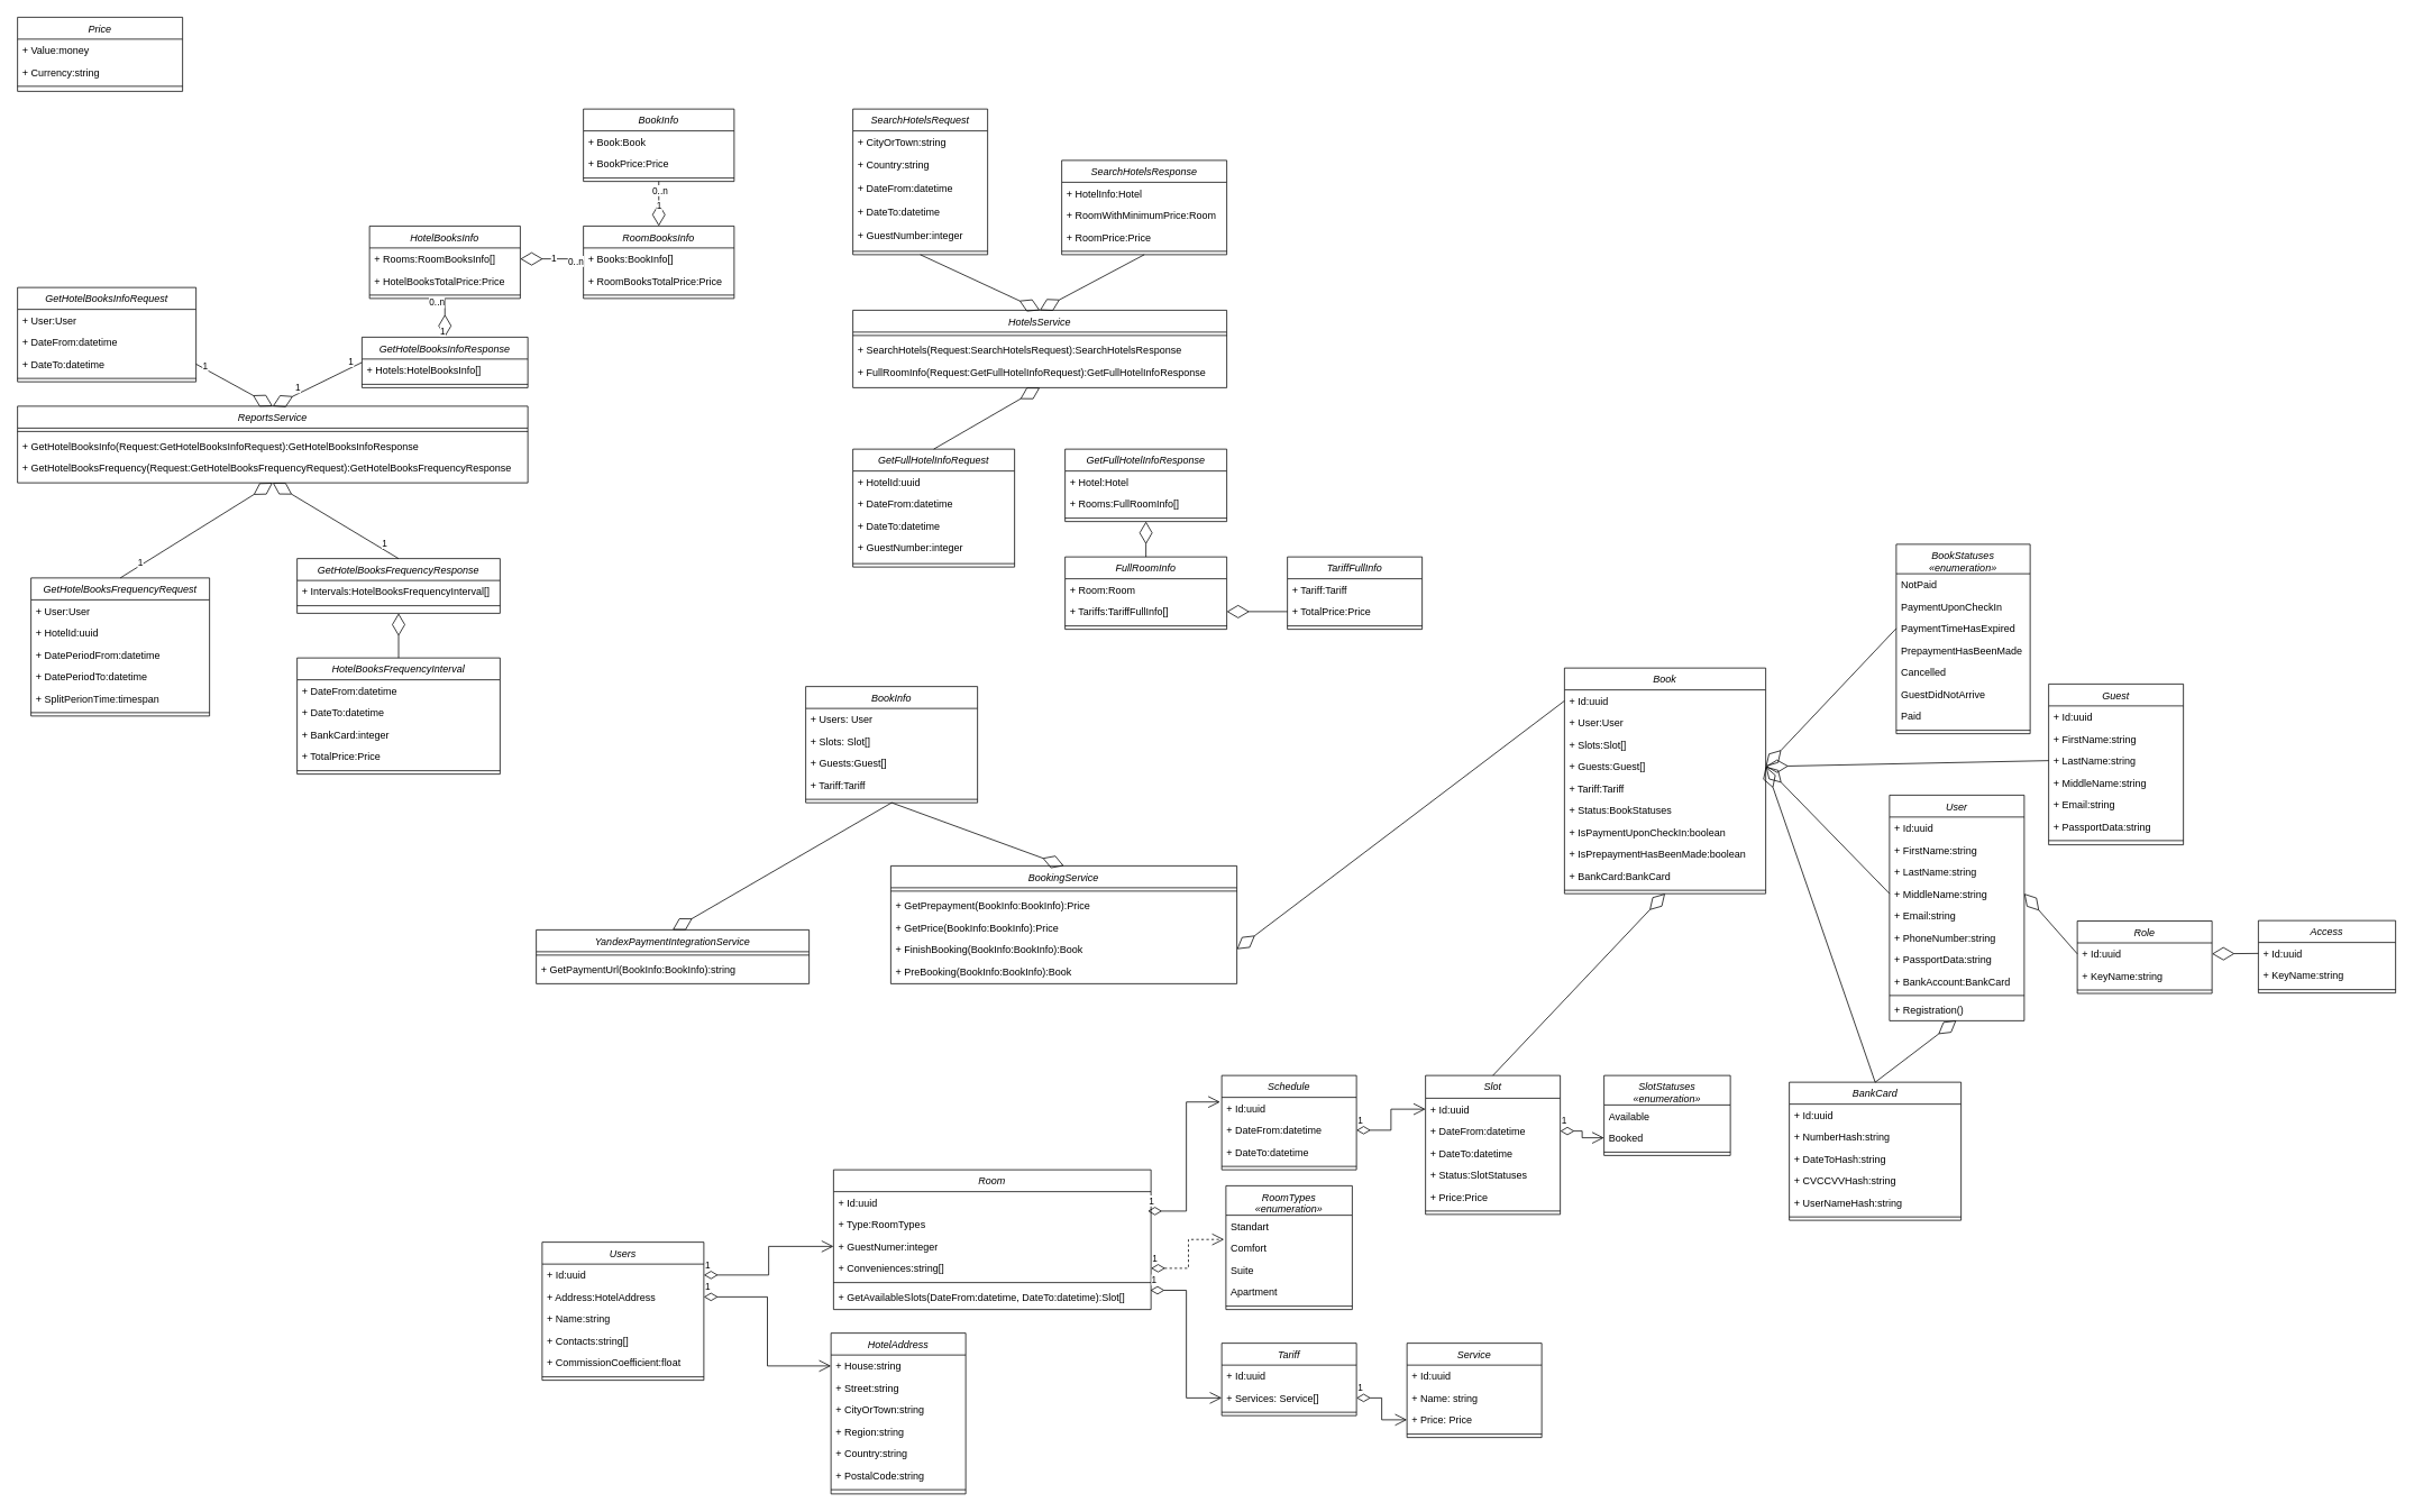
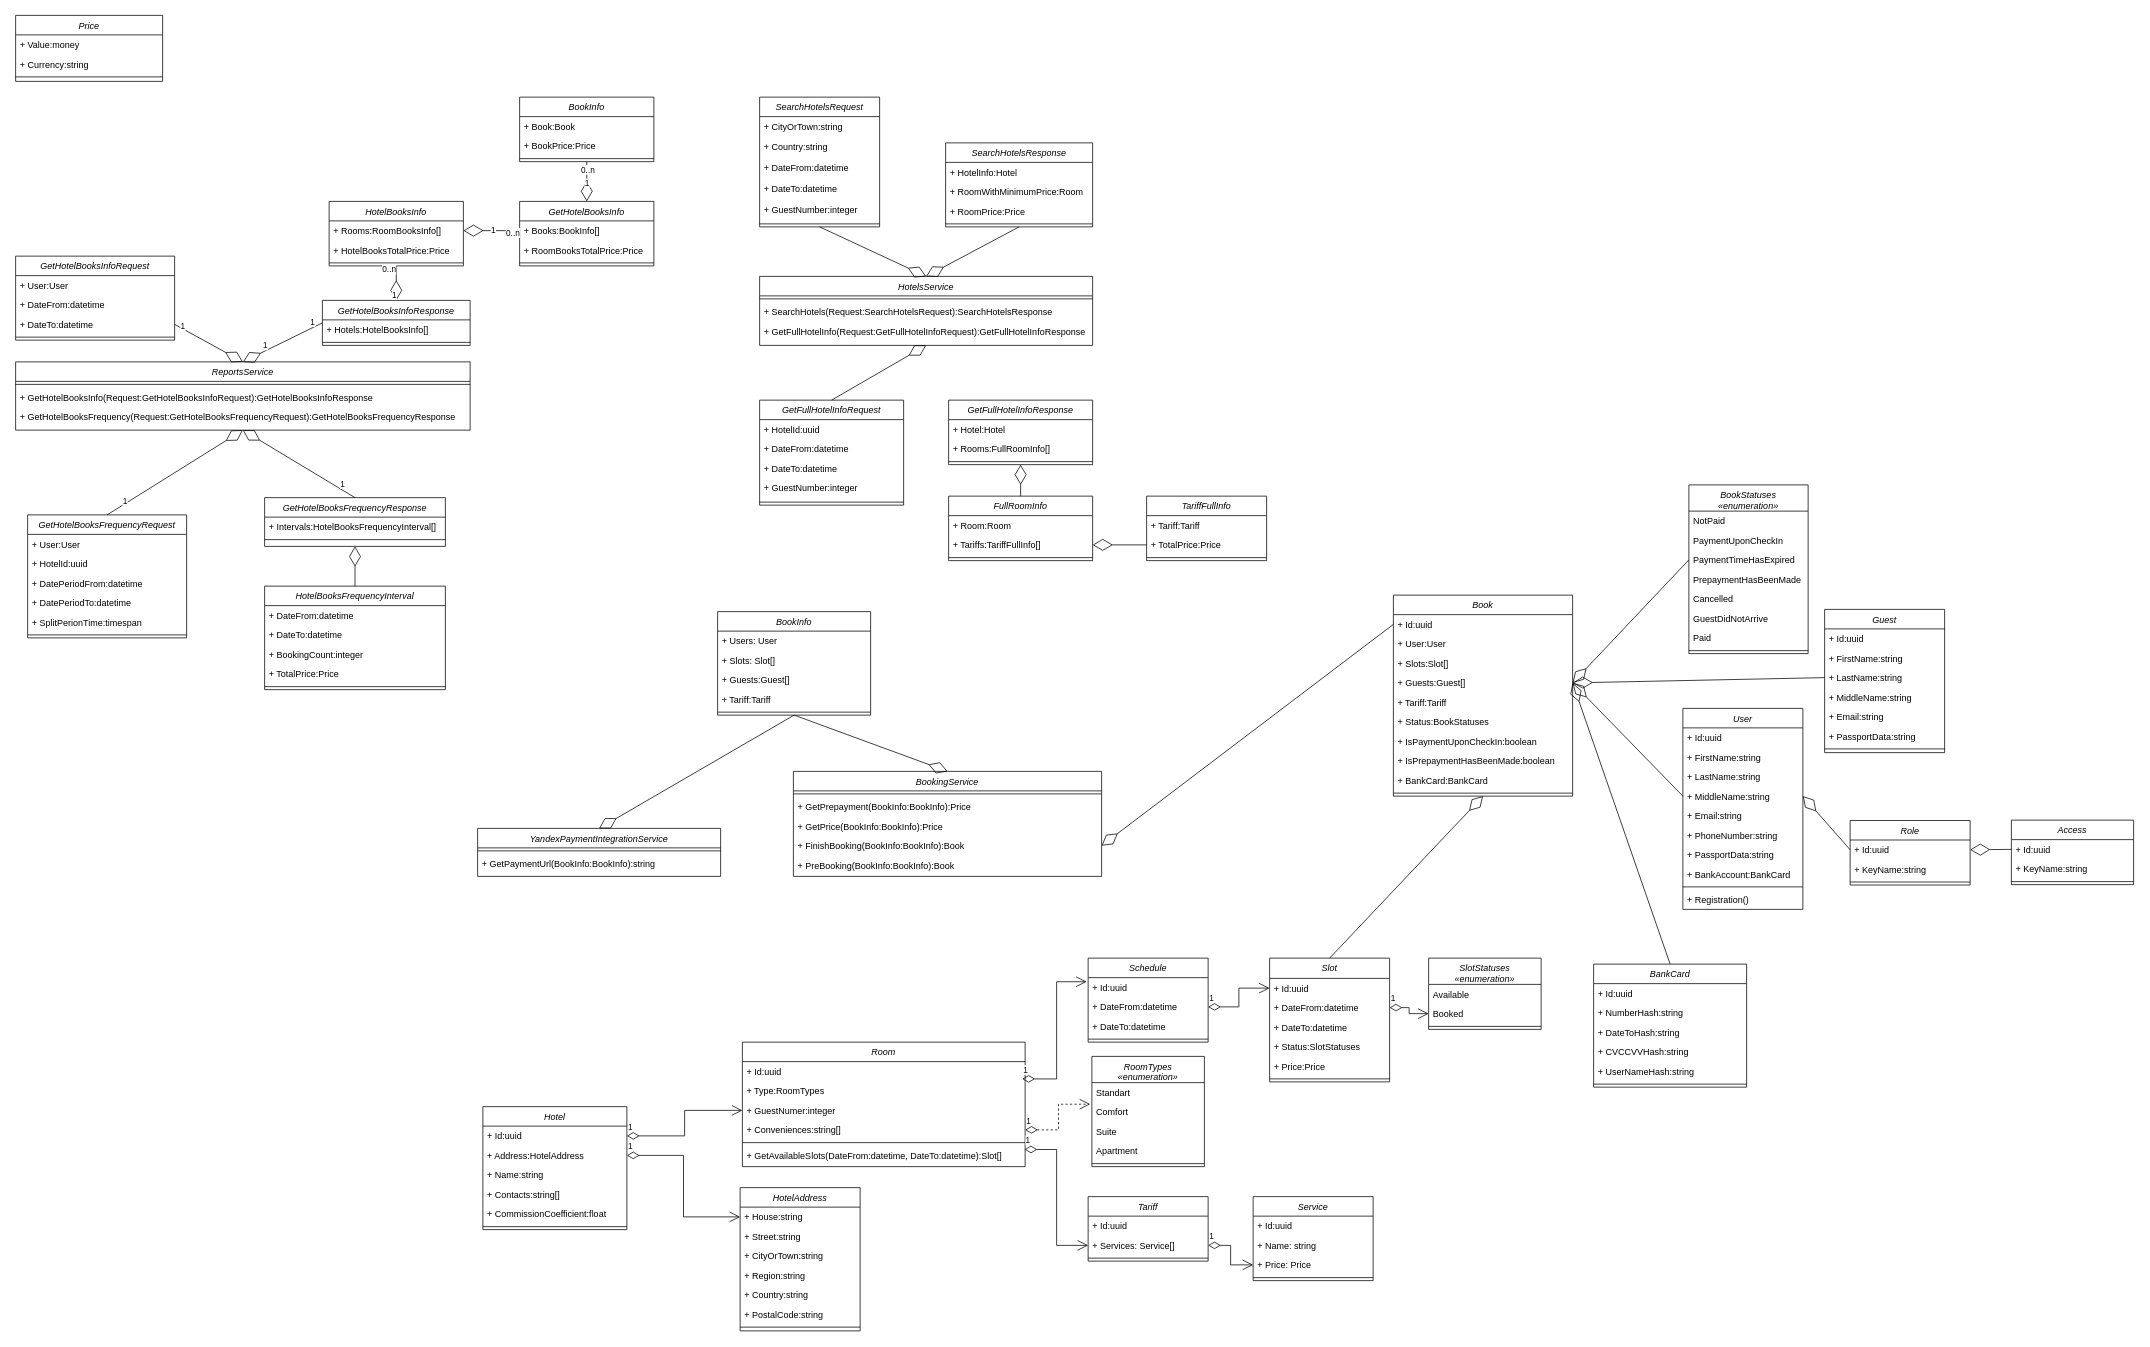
- <mxCell id="187" value="RoomBooksInfo" style="swimlane;fontStyle=2;align=center;verticalAlign=top;childLayout=stackLayout;horizontal=1;startSize=26;horizontalStack=0;resizeParent=1;resizeLast=0;collapsible=1;marginBottom=0;rounded=0;shadow=0;strokeWidth=1;" vertex="1" parent="1"><mxGeometry x="692" y="268.03" width="179" height="86" as="geometry"><mxRectangle x="1216" y="-293" width="160" height="26" as="alternateBounds" /></mxGeometry></mxCell>
+ <mxCell id="187" value="GetHotelBooksInfo" style="swimlane;fontStyle=2;align=center;verticalAlign=top;childLayout=stackLayout;horizontal=1;startSize=26;horizontalStack=0;resizeParent=1;resizeLast=0;collapsible=1;marginBottom=0;rounded=0;shadow=0;strokeWidth=1;" vertex="1" parent="1"><mxGeometry x="692" y="268.03" width="179" height="86" as="geometry"><mxRectangle x="1216" y="-293" width="160" height="26" as="alternateBounds" /></mxGeometry></mxCell>
- <mxCell id="170" value="+ FullRoomInfo(Request:GetFullHotelInfoRequest):GetFullHotelInfoResponse" style="text;align=left;verticalAlign=top;spacingLeft=4;spacingRight=4;overflow=hidden;rotatable=0;points=[[0,0.5],[1,0.5]];portConstraint=eastwest;" vertex="1" parent="167"><mxGeometry y="60" width="444" height="26" as="geometry" /></mxCell>
+ <mxCell id="170" value="+ GetFullHotelInfo(Request:GetFullHotelInfoRequest):GetFullHotelInfoResponse" style="text;align=left;verticalAlign=top;spacingLeft=4;spacingRight=4;overflow=hidden;rotatable=0;points=[[0,0.5],[1,0.5]];portConstraint=eastwest;" vertex="1" parent="167"><mxGeometry y="60" width="444" height="26" as="geometry" /></mxCell>
- <mxCell id="222" value="+ BankCard:integer" style="text;align=left;verticalAlign=top;spacingLeft=4;spacingRight=4;overflow=hidden;rotatable=0;points=[[0,0.5],[1,0.5]];portConstraint=eastwest;" vertex="1" parent="219"><mxGeometry y="78" width="241" height="26" as="geometry" /></mxCell>
+ <mxCell id="222" value="+ BookingCount:integer" style="text;align=left;verticalAlign=top;spacingLeft=4;spacingRight=4;overflow=hidden;rotatable=0;points=[[0,0.5],[1,0.5]];portConstraint=eastwest;" vertex="1" parent="219"><mxGeometry y="78" width="241" height="26" as="geometry" /></mxCell>
- <mxCell id="244" value="" style="endArrow=diamondThin;endFill=0;endSize=24;html=1;rounded=0;exitX=0.5;exitY=0;exitDx=0;exitDy=0;entryX=0.496;entryY=0.985;entryDx=0;entryDy=0;entryPerimeter=0;" edge="1" parent="1" source="122" target="12"><mxGeometry width="160" relative="1" as="geometry"><mxPoint x="2236" y="1295" as="sourcePoint" /><mxPoint x="2106" y="920" as="targetPoint" /></mxGeometry></mxCell>
- <mxCell id="22" value="Users" style="swimlane;fontStyle=2;align=center;verticalAlign=top;childLayout=stackLayout;horizontal=1;startSize=26;horizontalStack=0;resizeParent=1;resizeLast=0;collapsible=1;marginBottom=0;rounded=0;shadow=0;strokeWidth=1;" vertex="1" parent="1"><mxGeometry x="643" y="1475" width="192" height="164" as="geometry"><mxRectangle x="230" y="140" width="160" height="26" as="alternateBounds" /></mxGeometry></mxCell>
+ <mxCell id="22" value="Hotel" style="swimlane;fontStyle=2;align=center;verticalAlign=top;childLayout=stackLayout;horizontal=1;startSize=26;horizontalStack=0;resizeParent=1;resizeLast=0;collapsible=1;marginBottom=0;rounded=0;shadow=0;strokeWidth=1;" vertex="1" parent="1"><mxGeometry x="643" y="1475" width="192" height="164" as="geometry"><mxRectangle x="230" y="140" width="160" height="26" as="alternateBounds" /></mxGeometry></mxCell>
